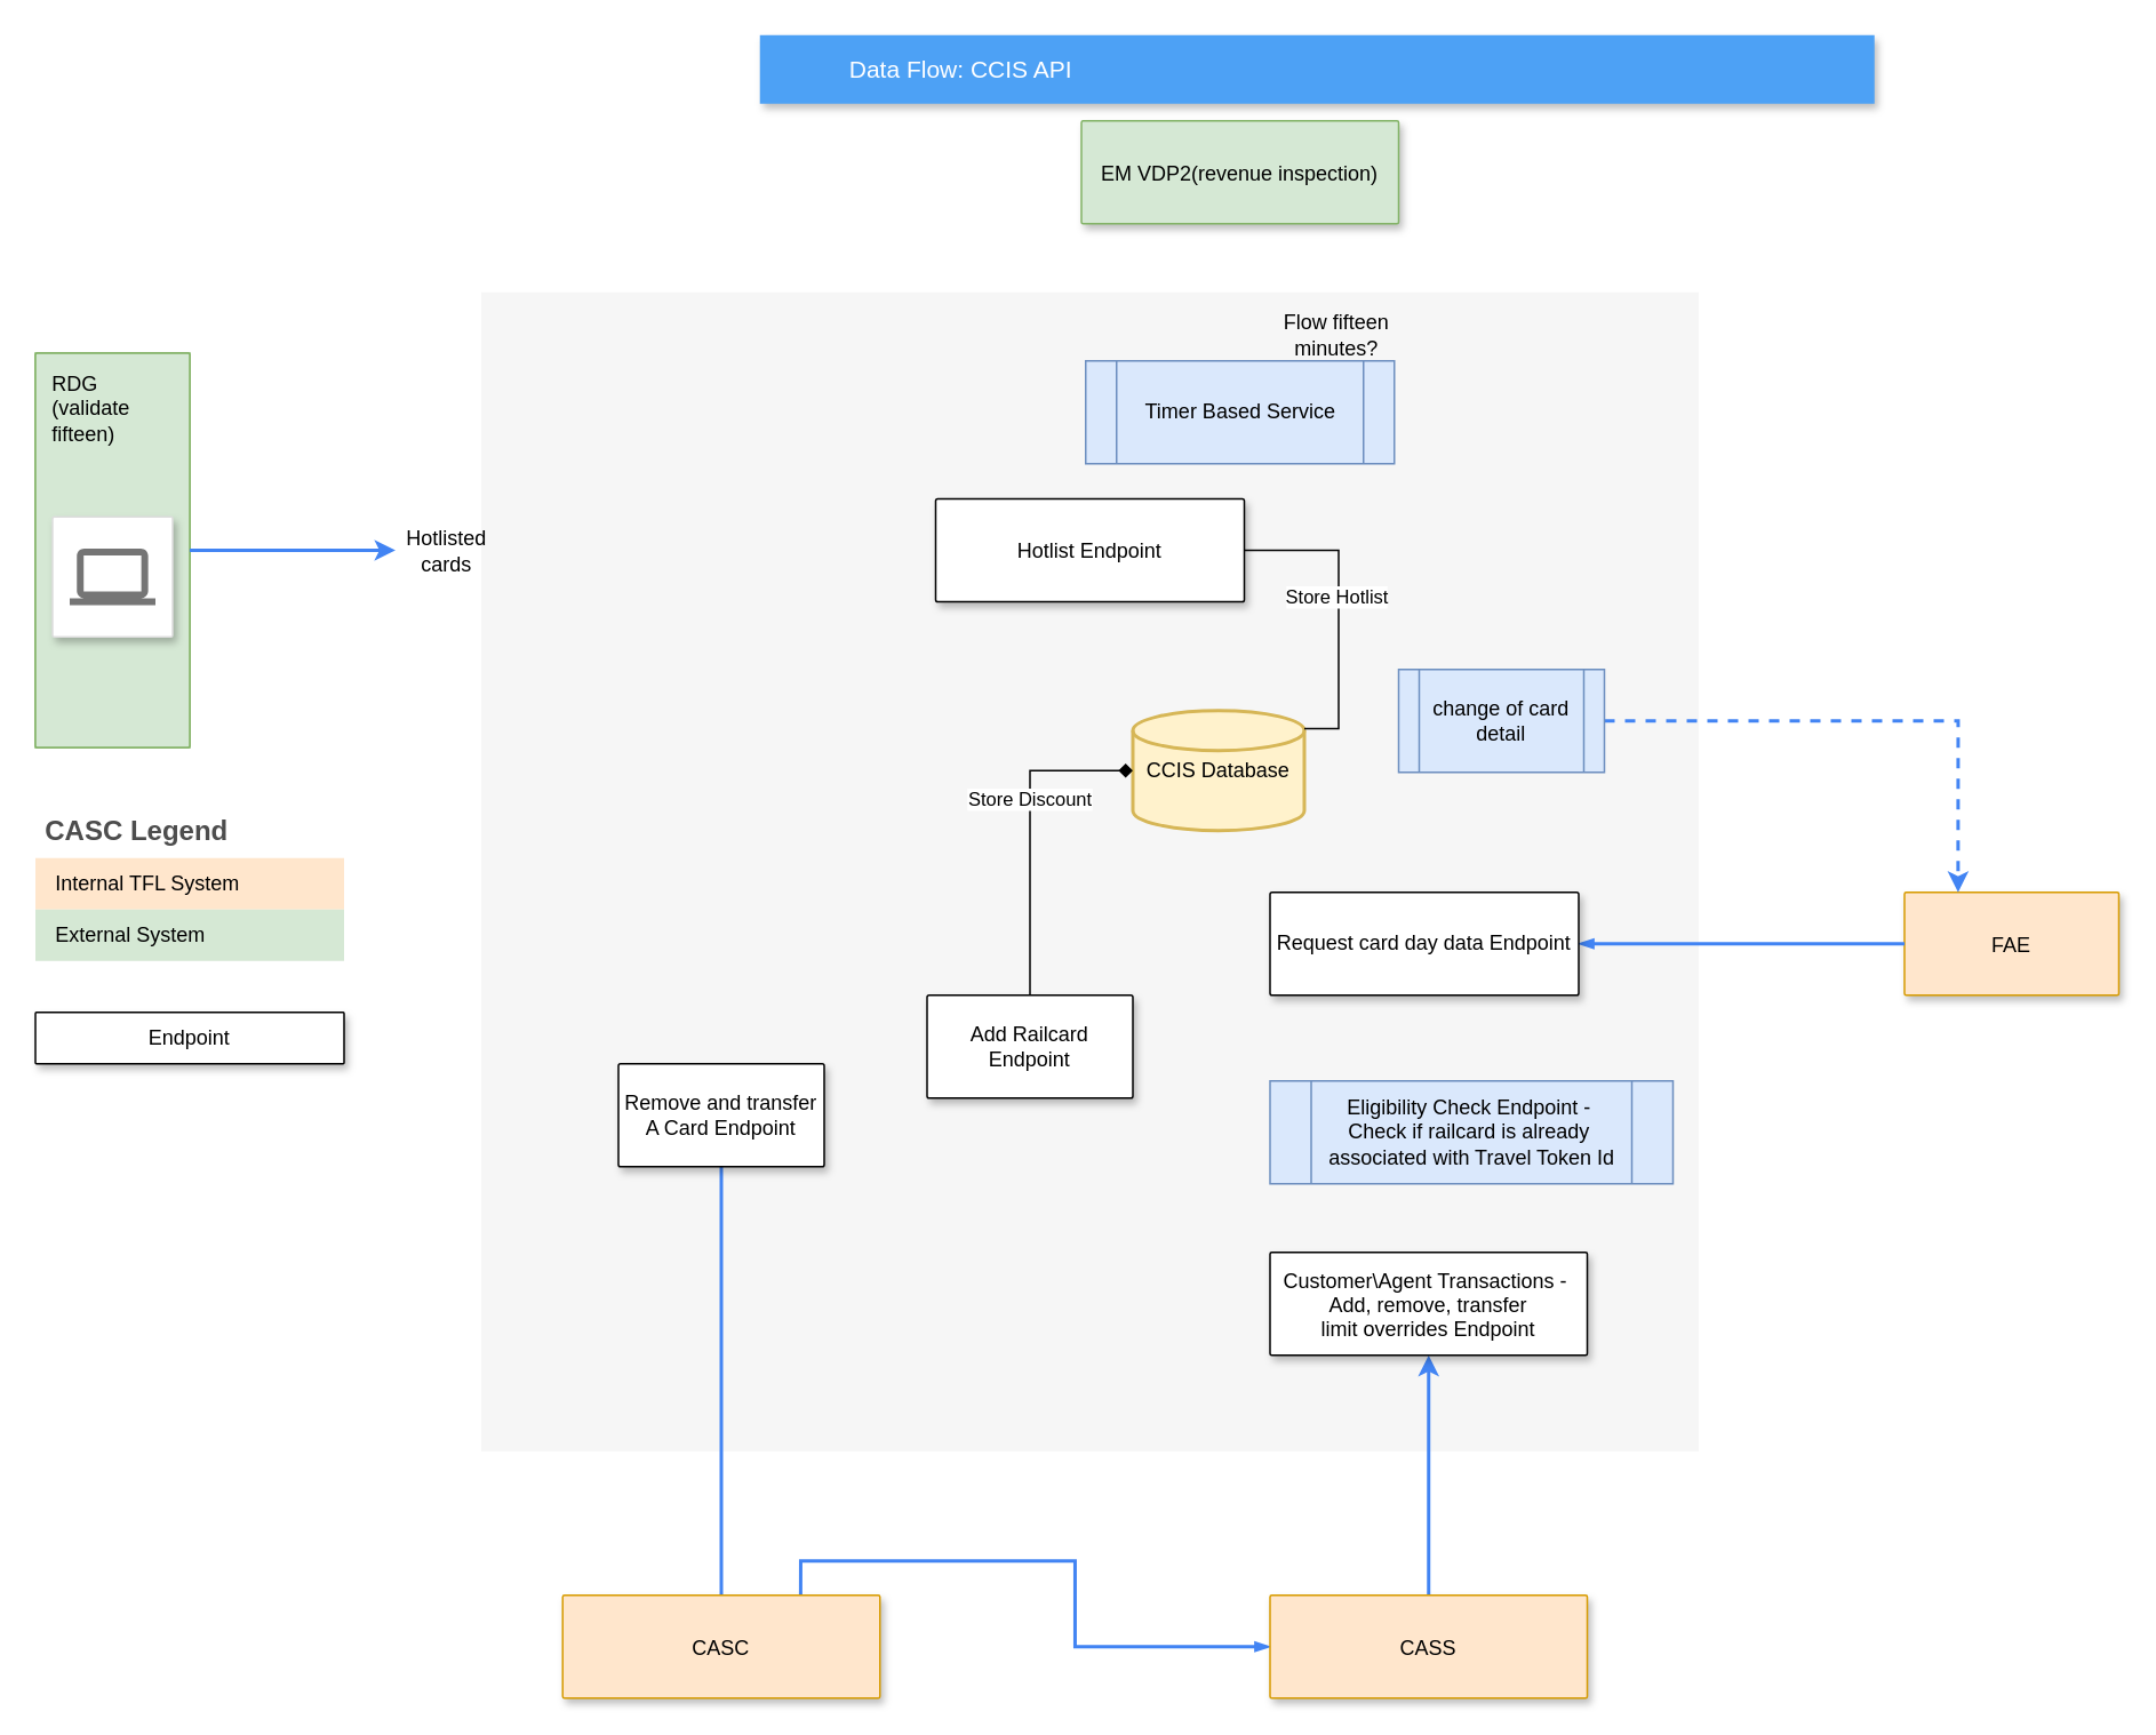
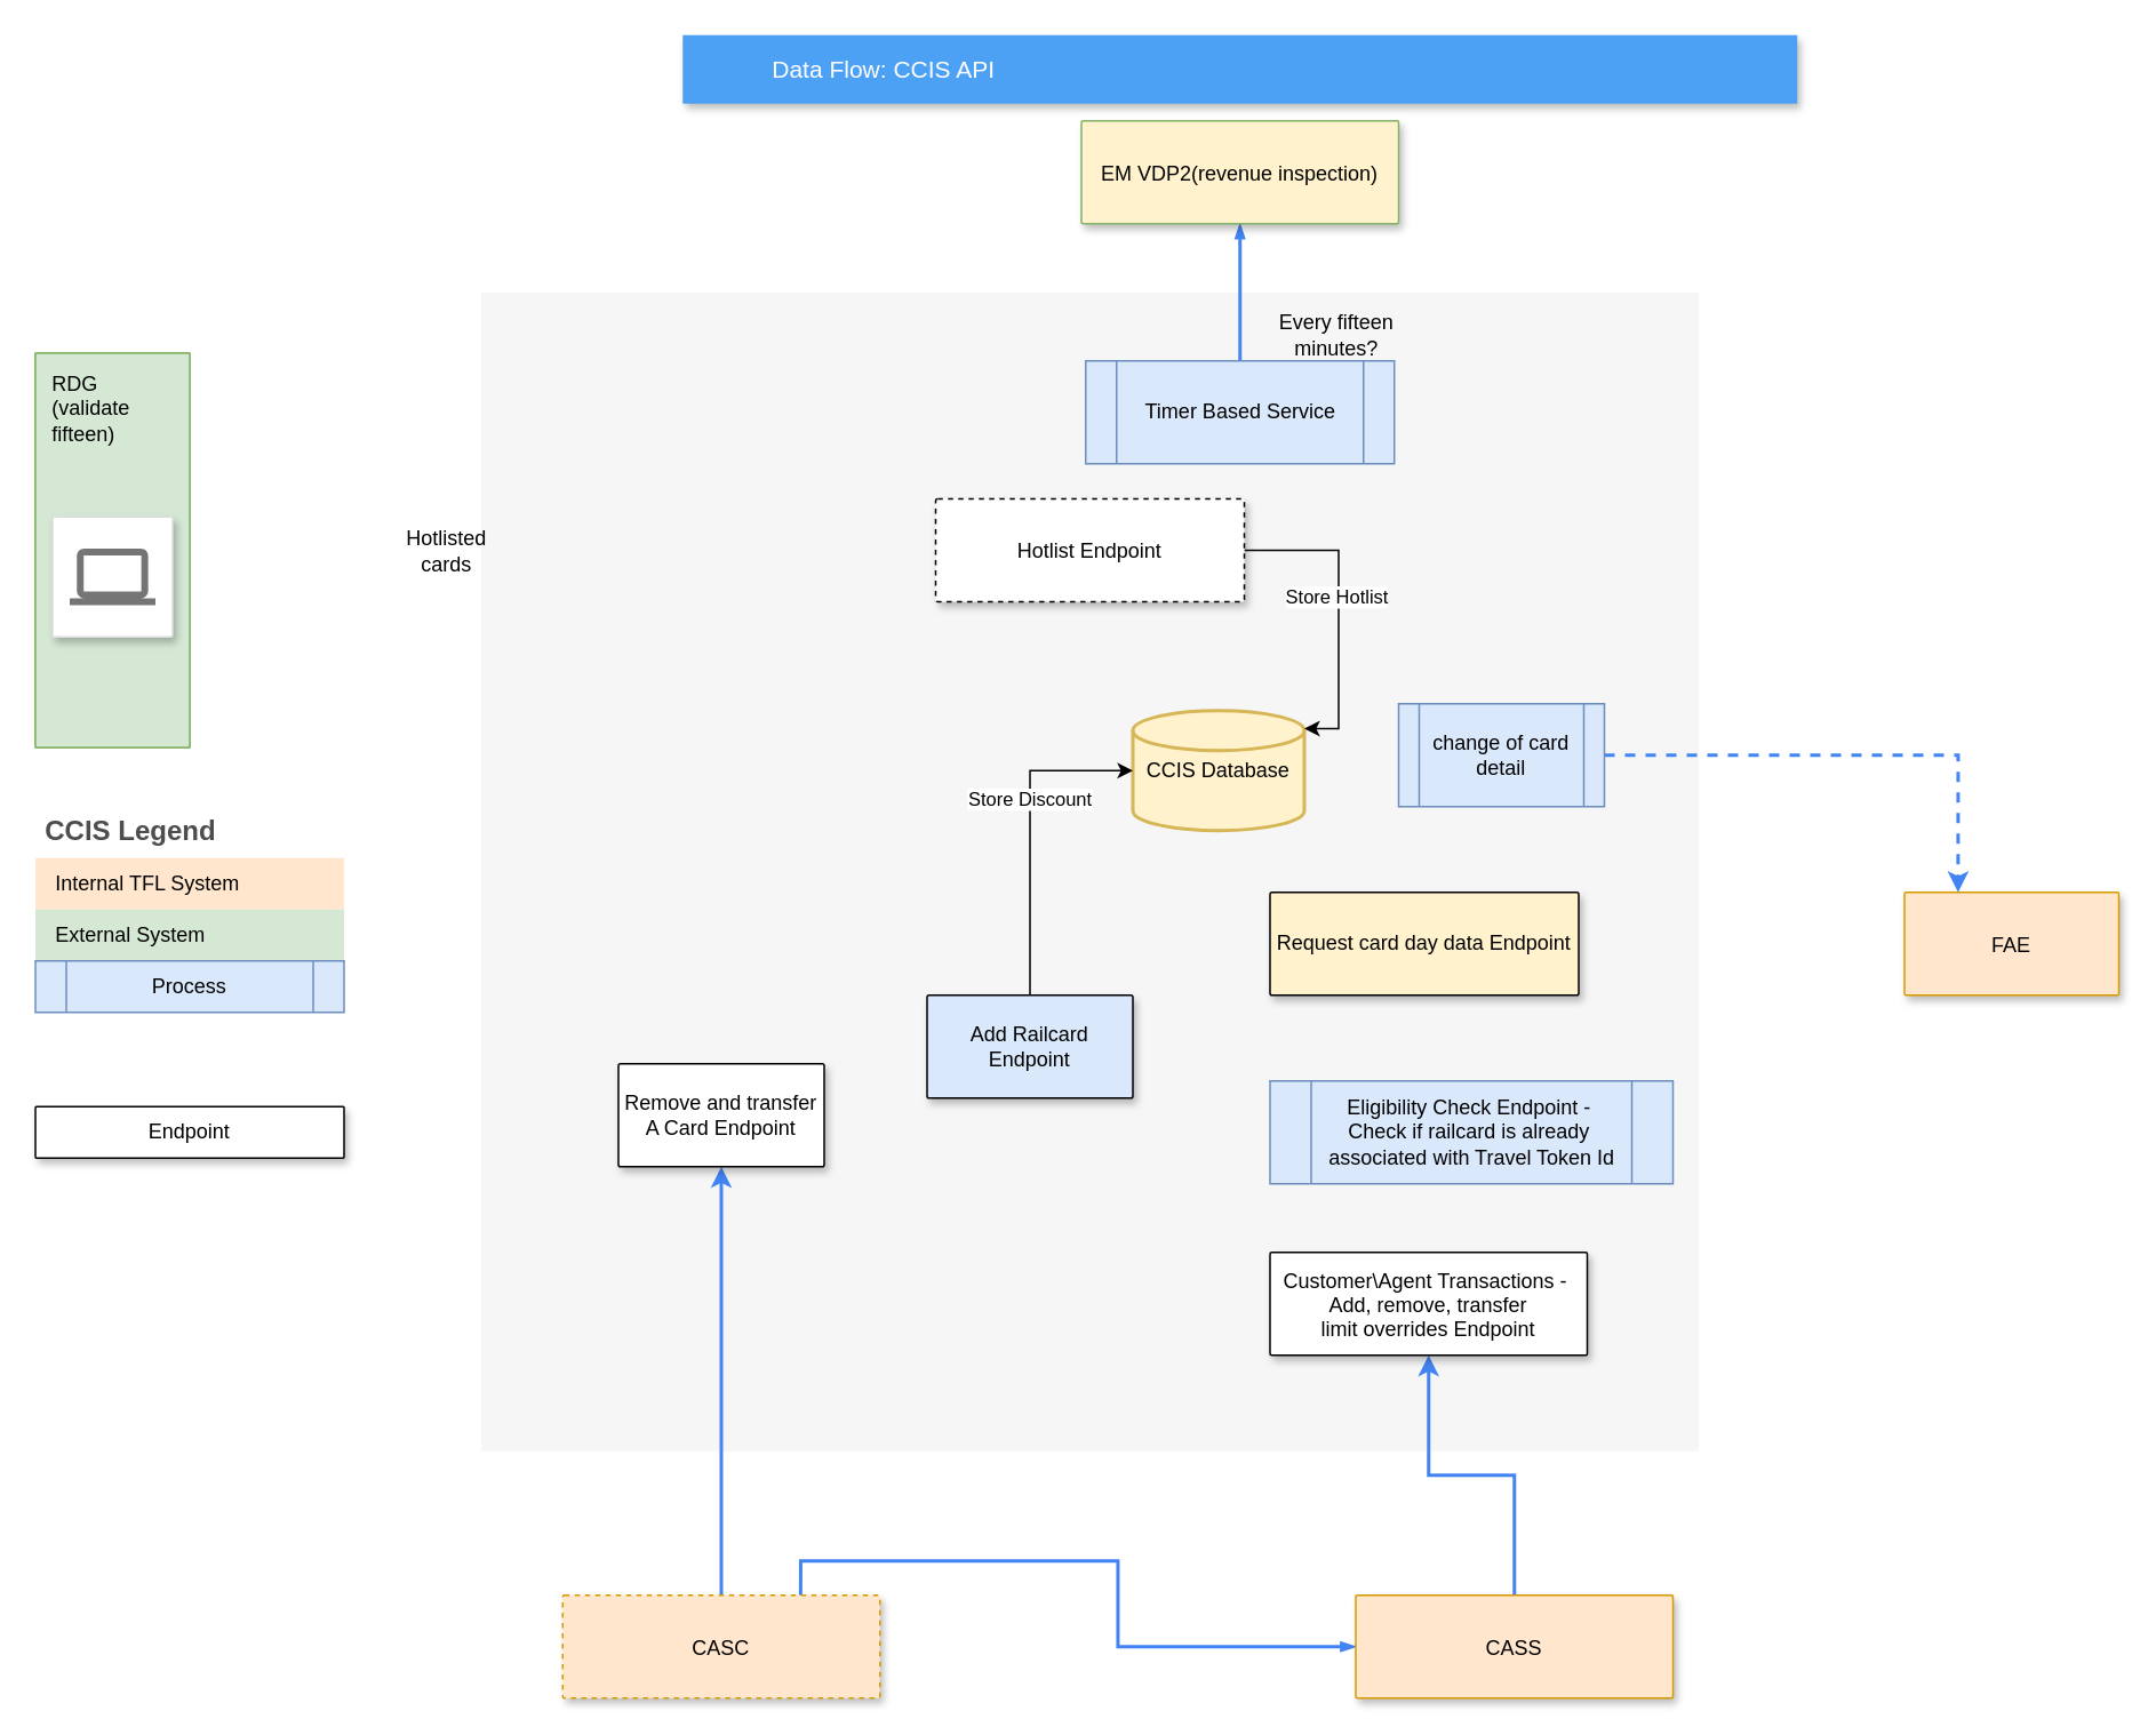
- <mxCell id="3" value="Data Flow: CCIS API" style="fillColor=#4DA1F5;strokeColor=none;shadow=1;gradientColor=none;fontSize=14;align=left;spacingLeft=50;fontColor=#ffffff;html=1;" parent="1" vertex="1"><mxGeometry x="442.5" y="20" width="650" height="40" as="geometry" /></mxCell>
+ <mxCell id="3" value="Data Flow: CCIS API" style="fillColor=#4DA1F5;strokeColor=none;shadow=1;gradientColor=none;fontSize=14;align=left;spacingLeft=50;fontColor=#ffffff;html=1;" parent="1" vertex="1"><mxGeometry x="397.5" y="20" width="650" height="40" as="geometry" /></mxCell>
- <mxCell id="5" value="EM VDP2(revenue inspection)" style="strokeColor=#82b366;shadow=1;strokeWidth=1;rounded=1;absoluteArcSize=1;arcSize=2;fillColor=#d5e8d4;" parent="1" vertex="1"><mxGeometry x="630" y="70" width="185" height="60" as="geometry" /></mxCell>
+ <mxCell id="5" value="EM VDP2(revenue inspection)" style="strokeColor=#82b366;shadow=1;strokeWidth=1;rounded=1;absoluteArcSize=1;arcSize=2;fillColor=#fff2cc;" parent="1" vertex="1"><mxGeometry x="630" y="70" width="185" height="60" as="geometry" /></mxCell>
+ <mxCell id="4" style="edgeStyle=orthogonalEdgeStyle;rounded=0;orthogonalLoop=1;jettySize=auto;html=1;entryX=0.5;entryY=1;entryDx=0;entryDy=0;exitX=0.5;exitY=0;exitDx=0;exitDy=0;dashed=0;strokeColor=#4284F3;strokeWidth=2;align=left;verticalAlign=middle;fontFamily=Helvetica;fontSize=12;fontColor=#000000;labelBackgroundColor=none;elbow=vertical;startFill=1;startSize=4;endArrow=blockThin;endFill=1;endSize=4;" parent="1" source="35" target="5" edge="1"><mxGeometry relative="1" as="geometry"><mxPoint x="722.5" y="200" as="sourcePoint" /></mxGeometry></mxCell>
- <mxCell id="23" value="Flow fifteen minutes?" style="text;html=1;align=center;verticalAlign=middle;whiteSpace=wrap;rounded=0;" parent="1" vertex="1"><mxGeometry x="730" y="180" width="98" height="30" as="geometry" /></mxCell>
+ <mxCell id="23" value="Every fifteen minutes?" style="text;html=1;align=center;verticalAlign=middle;whiteSpace=wrap;rounded=0;" parent="1" vertex="1"><mxGeometry x="730" y="180" width="98" height="30" as="geometry" /></mxCell>
- <mxCell id="21" value="" style="edgeStyle=orthogonalEdgeStyle;rounded=0;orthogonalLoop=1;jettySize=auto;html=1;entryX=0;entryY=0.5;entryDx=0;entryDy=0;strokeWidth=2;strokeColor=#4284F3;exitX=1;exitY=0.5;exitDx=0;exitDy=0;" parent="1" source="11" target="22" edge="1"><mxGeometry relative="1" as="geometry"><mxPoint x="110" y="321" as="sourcePoint" /><mxPoint x="630" y="321" as="targetPoint" /></mxGeometry></mxCell>
- <mxCell id="40" value="Hotlist Endpoint" style="whiteSpace=wrap;html=1;shadow=1;strokeWidth=1;rounded=1;arcSize=2;" vertex="1" parent="1"><mxGeometry x="545" y="290.5" width="180" height="60" as="geometry" /></mxCell>
+ <mxCell id="40" value="Hotlist Endpoint" style="whiteSpace=wrap;html=1;shadow=1;strokeWidth=1;rounded=1;arcSize=2;dashed=1;" vertex="1" parent="1"><mxGeometry x="545" y="290.5" width="180" height="60" as="geometry" /></mxCell>
- <mxCell id="33" value="change of card detail" style="shape=process;whiteSpace=wrap;html=1;backgroundOutline=1;fillColor=#dae8fc;strokeColor=#6c8ebf;" vertex="1" parent="1"><mxGeometry x="815" y="390" width="120" height="60" as="geometry" /></mxCell>
+ <mxCell id="33" value="change of card detail" style="shape=process;whiteSpace=wrap;html=1;backgroundOutline=1;fillColor=#dae8fc;strokeColor=#6c8ebf;" vertex="1" parent="1"><mxGeometry x="815" y="410" width="120" height="60" as="geometry" /></mxCell>
- <mxCell id="18" style="edgeStyle=orthogonalEdgeStyle;rounded=0;orthogonalLoop=1;jettySize=auto;html=1;entryX=1;entryY=0.15;entryDx=0;entryDy=0;entryPerimeter=0;exitX=1;exitY=0.5;exitDx=0;exitDy=0;endArrow=none;" parent="1" source="40" target="15" edge="1"><mxGeometry relative="1" as="geometry"><mxPoint x="722.5" y="351" as="sourcePoint" /></mxGeometry></mxCell>
+ <mxCell id="18" style="edgeStyle=orthogonalEdgeStyle;rounded=0;orthogonalLoop=1;jettySize=auto;html=1;entryX=1;entryY=0.15;entryDx=0;entryDy=0;entryPerimeter=0;exitX=1;exitY=0.5;exitDx=0;exitDy=0;" parent="1" source="40" target="15" edge="1"><mxGeometry relative="1" as="geometry"><mxPoint x="722.5" y="351" as="sourcePoint" /></mxGeometry></mxCell>
- <mxCell id="16" style="edgeStyle=orthogonalEdgeStyle;rounded=0;orthogonalLoop=1;jettySize=auto;html=1;entryX=0;entryY=0.5;entryDx=0;entryDy=0;entryPerimeter=0;exitX=0.5;exitY=0;exitDx=0;exitDy=0;endArrow=diamond;" parent="1" source="38" target="15" edge="1"><mxGeometry relative="1" as="geometry"><mxPoint x="576.25" y="680" as="sourcePoint" /><mxPoint x="601.25" y="460" as="targetPoint" /></mxGeometry></mxCell>
+ <mxCell id="16" style="edgeStyle=orthogonalEdgeStyle;rounded=0;orthogonalLoop=1;jettySize=auto;html=1;entryX=0;entryY=0.5;entryDx=0;entryDy=0;entryPerimeter=0;exitX=0.5;exitY=0;exitDx=0;exitDy=0;" parent="1" source="38" target="15" edge="1"><mxGeometry relative="1" as="geometry"><mxPoint x="576.25" y="680" as="sourcePoint" /><mxPoint x="601.25" y="460" as="targetPoint" /></mxGeometry></mxCell>
- <mxCell id="25" value="CASC Legend" style="shape=table;startSize=30;container=1;collapsible=0;childLayout=tableLayout;fontSize=16;align=left;verticalAlign=top;fillColor=none;strokeColor=none;fontColor=#4D4D4D;fontStyle=1;spacingLeft=6;spacing=0;resizable=0;" parent="1" vertex="1"><mxGeometry x="20" y="470" width="180" height="90" as="geometry" /></mxCell>
+ <mxCell id="25" value="CCIS Legend" style="shape=table;startSize=30;container=1;collapsible=0;childLayout=tableLayout;fontSize=16;align=left;verticalAlign=top;fillColor=none;strokeColor=none;fontColor=#4D4D4D;fontStyle=1;spacingLeft=6;spacing=0;resizable=0;" parent="1" vertex="1"><mxGeometry x="20" y="470" width="180" height="90" as="geometry" /></mxCell>
- <mxCell id="39" value="&lt;span style=&quot;text-wrap: nowrap;&quot;&gt;Request card day data Endpoint&lt;/span&gt;" style="whiteSpace=wrap;html=1;shadow=1;strokeWidth=1;rounded=1;arcSize=2;" vertex="1" parent="1"><mxGeometry x="740" y="520" width="180" height="60" as="geometry" /></mxCell>
+ <mxCell id="39" value="&lt;span style=&quot;text-wrap: nowrap;&quot;&gt;Request card day data Endpoint&lt;/span&gt;" style="whiteSpace=wrap;html=1;shadow=1;strokeWidth=1;rounded=1;arcSize=2;fillColor=#fff2cc;" vertex="1" parent="1"><mxGeometry x="740" y="520" width="180" height="60" as="geometry" /></mxCell>
- <mxCell id="24" value="" style="edgeStyle=orthogonalEdgeStyle;rounded=0;orthogonalLoop=1;jettySize=auto;html=1;entryX=1;entryY=0.5;entryDx=0;entryDy=0;dashed=0;strokeColor=#4284F3;strokeWidth=2;align=left;verticalAlign=middle;fontFamily=Helvetica;fontSize=12;fontColor=#000000;labelBackgroundColor=none;elbow=vertical;startFill=1;startSize=4;endArrow=blockThin;endFill=1;endSize=4;exitX=0;exitY=0.5;exitDx=0;exitDy=0;" parent="1" source="14" target="39" edge="1"><mxGeometry relative="1" as="geometry"><mxPoint x="1020" y="430" as="sourcePoint" /><mxPoint x="925" y="550" as="targetPoint" /></mxGeometry></mxCell>
+ <mxCell id="34" value="Process" style="shape=process;whiteSpace=wrap;html=1;backgroundOutline=1;fillColor=#dae8fc;strokeColor=#6c8ebf;" vertex="1" parent="1"><mxGeometry x="20" y="560" width="180" height="30" as="geometry" /></mxCell>
- <mxCell id="37" value="Endpoint" style="whiteSpace=wrap;html=1;shadow=1;strokeWidth=1;rounded=1;arcSize=2;" vertex="1" parent="1"><mxGeometry x="20" y="590" width="180" height="30" as="geometry" /></mxCell>
+ <mxCell id="37" value="Endpoint" style="whiteSpace=wrap;html=1;shadow=1;strokeWidth=1;rounded=1;arcSize=2;" vertex="1" parent="1"><mxGeometry x="20" y="645" width="180" height="30" as="geometry" /></mxCell>
- <mxCell id="38" value="Add Railcard Endpoint" style="whiteSpace=wrap;html=1;shadow=1;strokeWidth=1;rounded=1;arcSize=2;" vertex="1" parent="1"><mxGeometry x="540" y="580" width="120" height="60" as="geometry" /></mxCell>
+ <mxCell id="38" value="Add Railcard Endpoint" style="whiteSpace=wrap;html=1;shadow=1;strokeWidth=1;rounded=1;arcSize=2;fillColor=#dae8fc;" vertex="1" parent="1"><mxGeometry x="540" y="580" width="120" height="60" as="geometry" /></mxCell>
- <mxCell id="8" value="" style="edgeStyle=orthogonalEdgeStyle;rounded=0;orthogonalLoop=1;jettySize=auto;html=1;strokeColor=#4284F3;strokeWidth=2;endArrow=none;" edge="1" parent="1" source="9" target="31"><mxGeometry relative="1" as="geometry" /></mxCell>
+ <mxCell id="8" value="" style="edgeStyle=orthogonalEdgeStyle;rounded=0;orthogonalLoop=1;jettySize=auto;html=1;strokeColor=#4284F3;strokeWidth=2;" edge="1" parent="1" source="9" target="31"><mxGeometry relative="1" as="geometry" /></mxCell>
- <mxCell id="9" value="CASC" style="strokeColor=#d79b00;shadow=1;strokeWidth=1;rounded=1;absoluteArcSize=1;arcSize=2;fillColor=#ffe6cc;" parent="1" vertex="1"><mxGeometry x="327.5" y="930" width="185" height="60" as="geometry" /></mxCell>
+ <mxCell id="9" value="CASC" style="strokeColor=#d79b00;shadow=1;strokeWidth=1;rounded=1;absoluteArcSize=1;arcSize=2;fillColor=#ffe6cc;dashed=1;" parent="1" vertex="1"><mxGeometry x="327.5" y="930" width="185" height="60" as="geometry" /></mxCell>
- <mxCell id="30" value="CASS" style="strokeColor=#d79b00;shadow=1;strokeWidth=1;rounded=1;absoluteArcSize=1;arcSize=2;fillColor=#ffe6cc;" vertex="1" parent="1"><mxGeometry x="740" y="930" width="185" height="60" as="geometry" /></mxCell>
+ <mxCell id="30" value="CASS" style="strokeColor=#d79b00;shadow=1;strokeWidth=1;rounded=1;absoluteArcSize=1;arcSize=2;fillColor=#ffe6cc;" vertex="1" parent="1"><mxGeometry x="790" y="930" width="185" height="60" as="geometry" /></mxCell>
